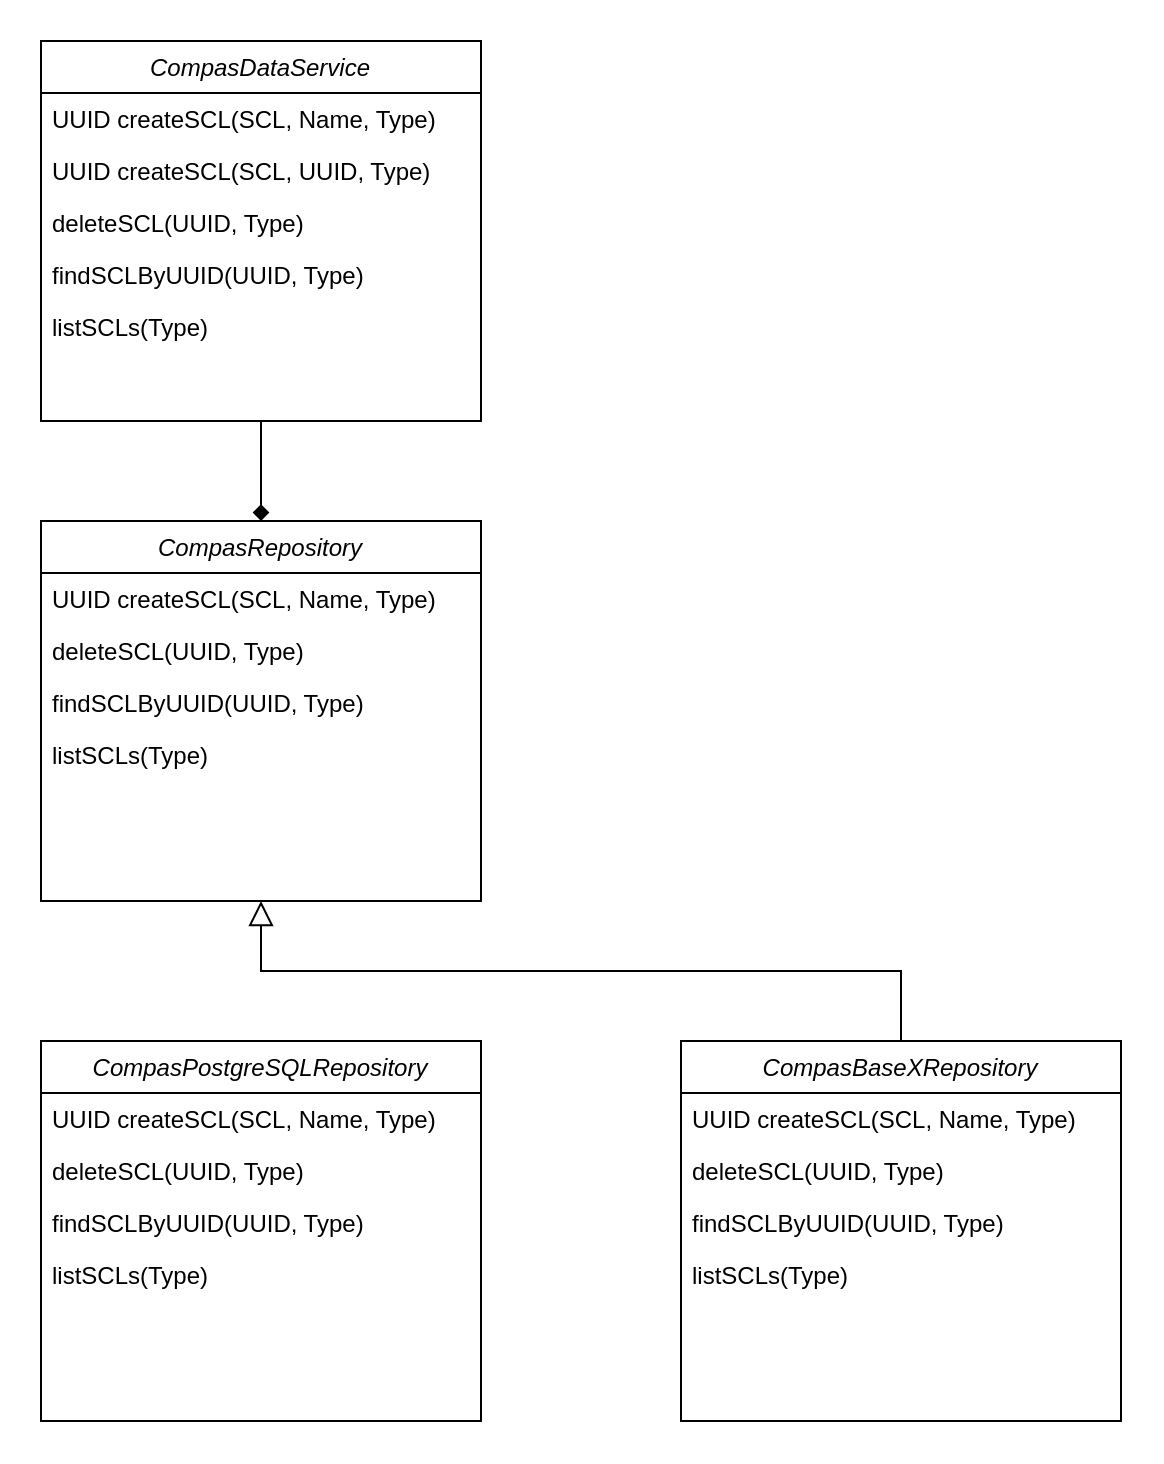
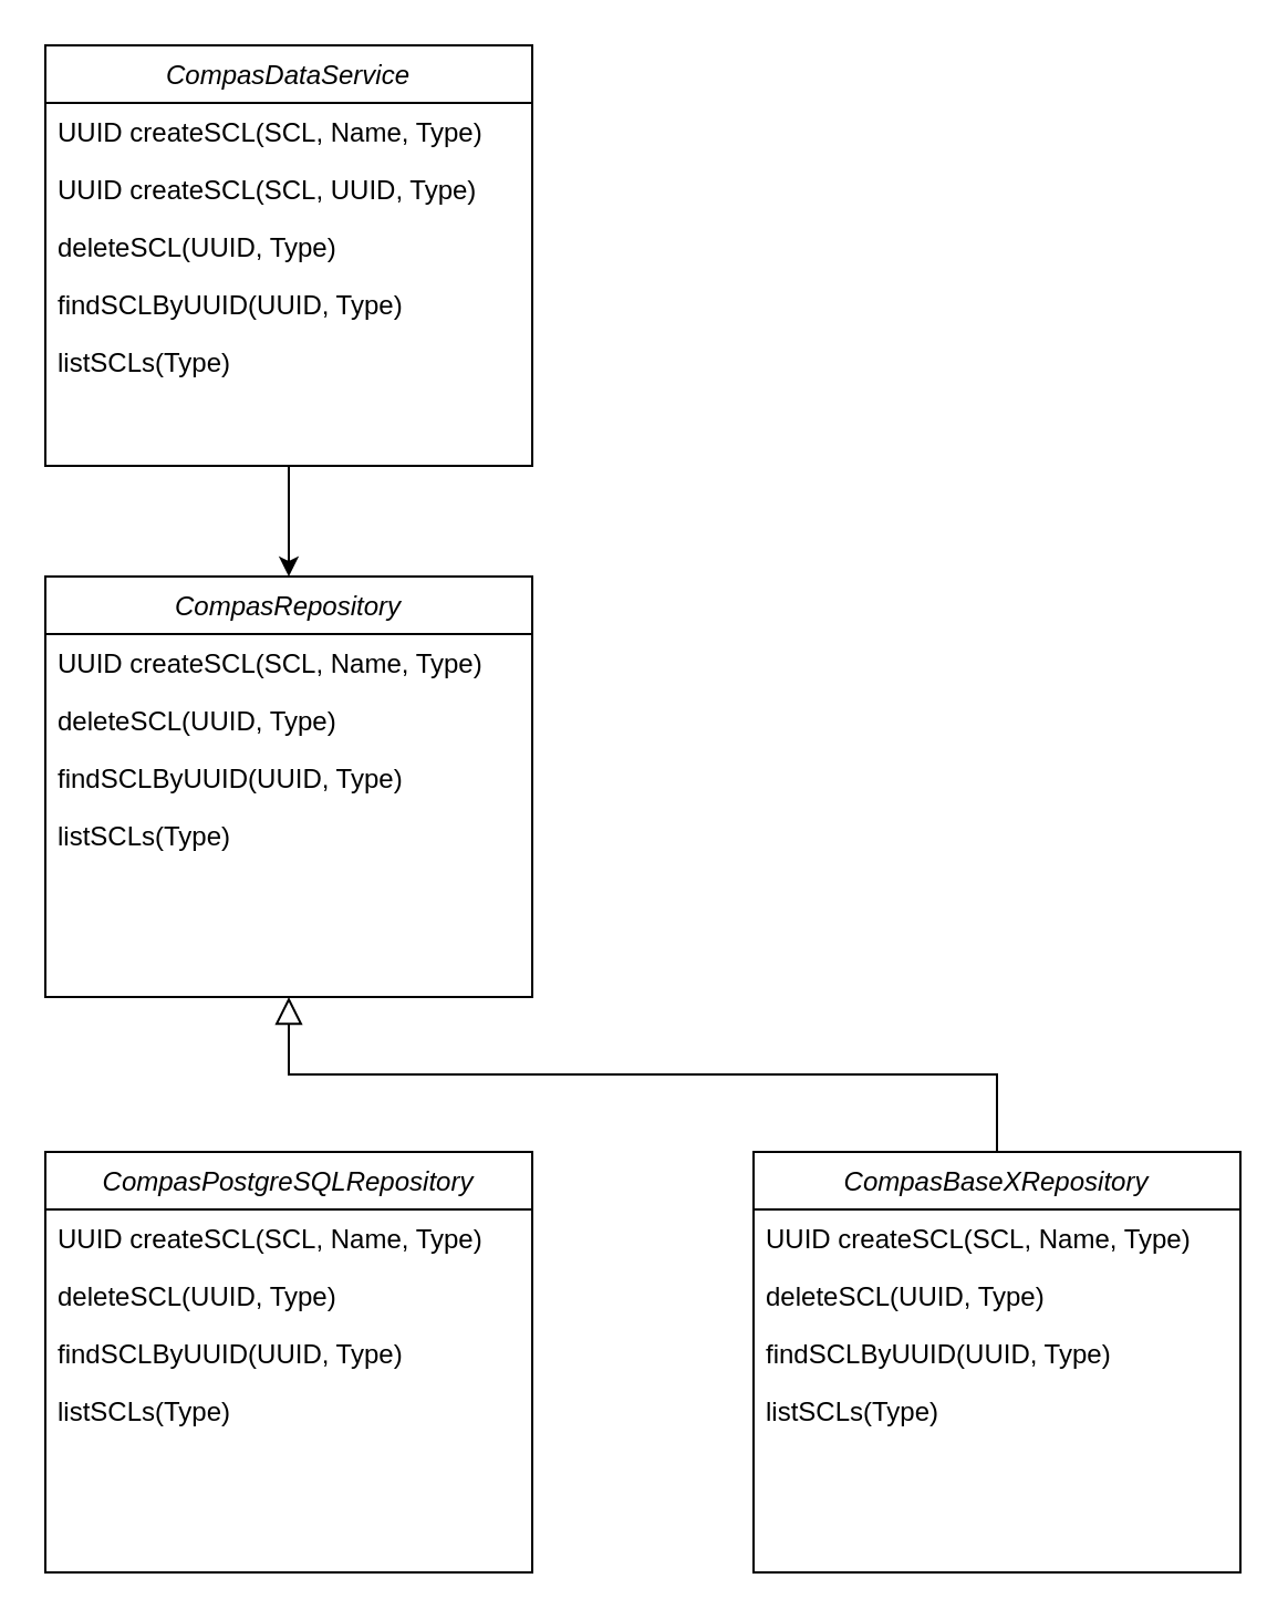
- <mxCell id="2" style="edgeStyle=orthogonalEdgeStyle;rounded=0;orthogonalLoop=1;jettySize=auto;html=1;entryX=0.5;entryY=0;entryDx=0;entryDy=0;endArrow=diamond;" parent="1" source="3" target="19" edge="1"><mxGeometry relative="1" as="geometry" /></mxCell>
+ <mxCell id="2" style="edgeStyle=orthogonalEdgeStyle;rounded=0;orthogonalLoop=1;jettySize=auto;html=1;entryX=0.5;entryY=0;entryDx=0;entryDy=0;" parent="1" source="3" target="19" edge="1"><mxGeometry relative="1" as="geometry" /></mxCell>
